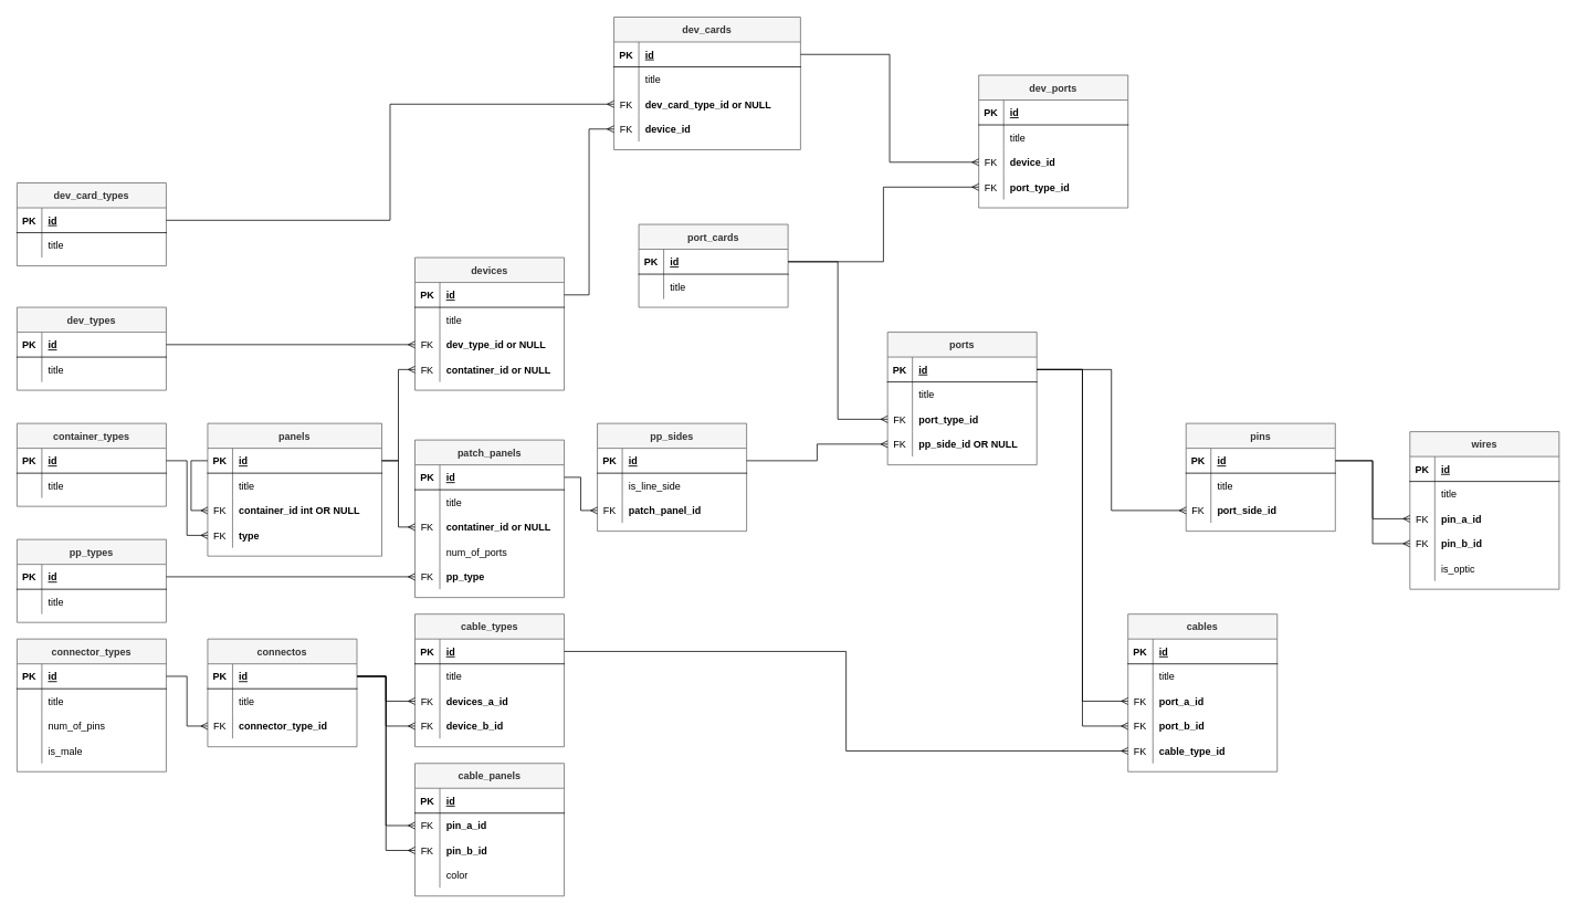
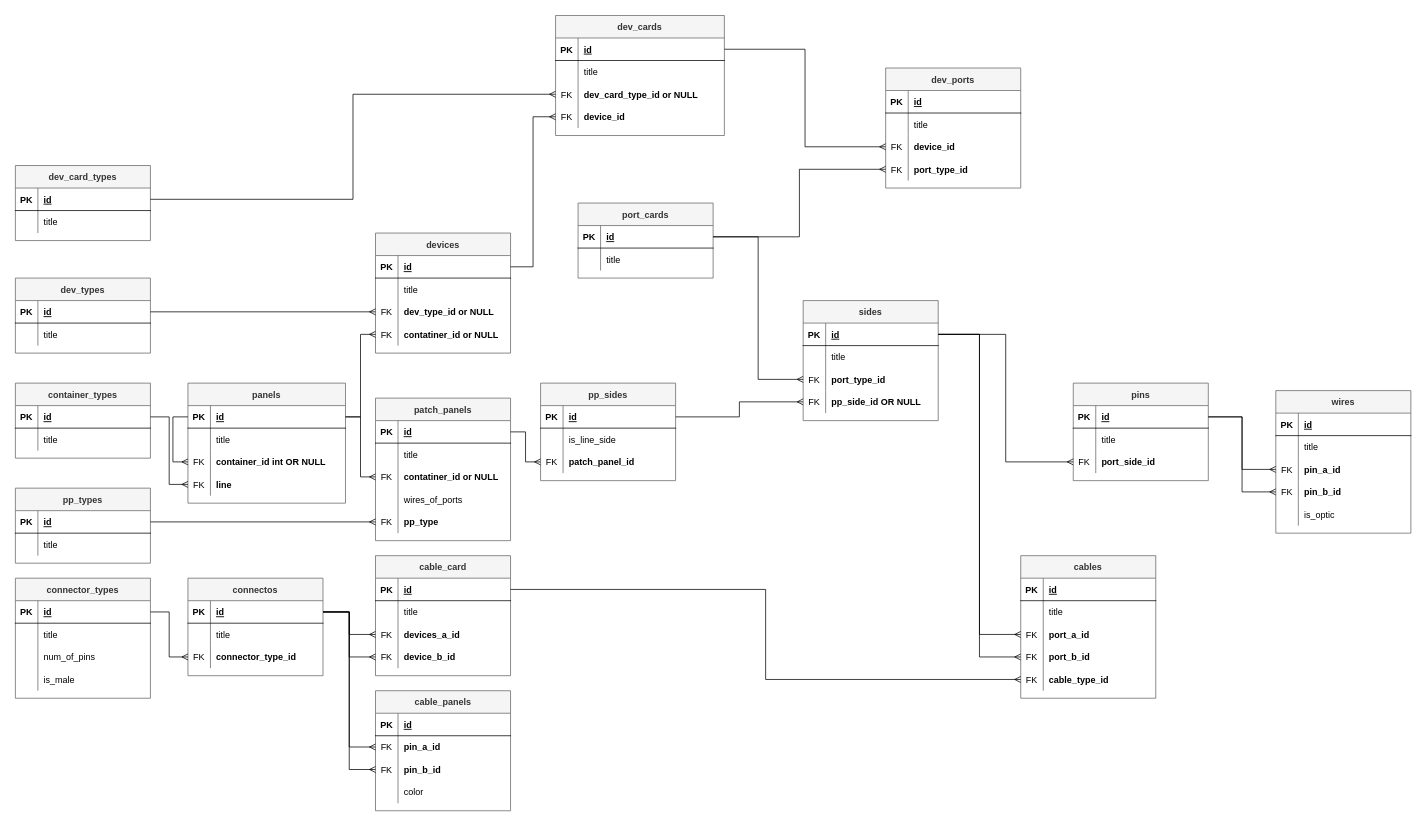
- <mxCell id="52" value="ports" style="shape=table;startSize=30;container=1;collapsible=1;childLayout=tableLayout;fixedRows=1;rowLines=0;fontStyle=1;align=center;resizeLast=1;fillColor=#f5f5f5;strokeColor=#666666;fontColor=#333333;" parent="1" vertex="1"><mxGeometry x="1070" y="400" width="180" height="160" as="geometry" /></mxCell>
+ <mxCell id="52" value="sides" style="shape=table;startSize=30;container=1;collapsible=1;childLayout=tableLayout;fixedRows=1;rowLines=0;fontStyle=1;align=center;resizeLast=1;fillColor=#f5f5f5;strokeColor=#666666;fontColor=#333333;" parent="1" vertex="1"><mxGeometry x="1070" y="400" width="180" height="160" as="geometry" /></mxCell>
- <mxCell id="15" value="type" style="shape=partialRectangle;connectable=0;fillColor=none;top=0;left=0;bottom=0;right=0;align=left;spacingLeft=6;overflow=hidden;fontStyle=1" parent="13" vertex="1"><mxGeometry x="30" width="180" height="30" as="geometry"><mxRectangle width="180" height="30" as="alternateBounds" /></mxGeometry></mxCell>
+ <mxCell id="15" value="line" style="shape=partialRectangle;connectable=0;fillColor=none;top=0;left=0;bottom=0;right=0;align=left;spacingLeft=6;overflow=hidden;fontStyle=1" parent="13" vertex="1"><mxGeometry x="30" width="180" height="30" as="geometry"><mxRectangle width="180" height="30" as="alternateBounds" /></mxGeometry></mxCell>
- <mxCell id="36" value="num_of_ports" style="shape=partialRectangle;connectable=0;fillColor=none;top=0;left=0;bottom=0;right=0;align=left;spacingLeft=6;overflow=hidden;" parent="34" vertex="1"><mxGeometry x="30" width="150" height="30" as="geometry"><mxRectangle width="150" height="30" as="alternateBounds" /></mxGeometry></mxCell>
+ <mxCell id="36" value="wires_of_ports" style="shape=partialRectangle;connectable=0;fillColor=none;top=0;left=0;bottom=0;right=0;align=left;spacingLeft=6;overflow=hidden;" parent="34" vertex="1"><mxGeometry x="30" width="150" height="30" as="geometry"><mxRectangle width="150" height="30" as="alternateBounds" /></mxGeometry></mxCell>
- <mxCell id="95" value="cable_types" style="shape=table;startSize=30;container=1;collapsible=1;childLayout=tableLayout;fixedRows=1;rowLines=0;fontStyle=1;align=center;resizeLast=1;fillColor=#f5f5f5;strokeColor=#666666;fontColor=#333333;" parent="1" vertex="1"><mxGeometry x="500" y="740" width="180" height="160" as="geometry" /></mxCell>
+ <mxCell id="95" value="cable_card" style="shape=table;startSize=30;container=1;collapsible=1;childLayout=tableLayout;fixedRows=1;rowLines=0;fontStyle=1;align=center;resizeLast=1;fillColor=#f5f5f5;strokeColor=#666666;fontColor=#333333;" parent="1" vertex="1"><mxGeometry x="500" y="740" width="180" height="160" as="geometry" /></mxCell>
